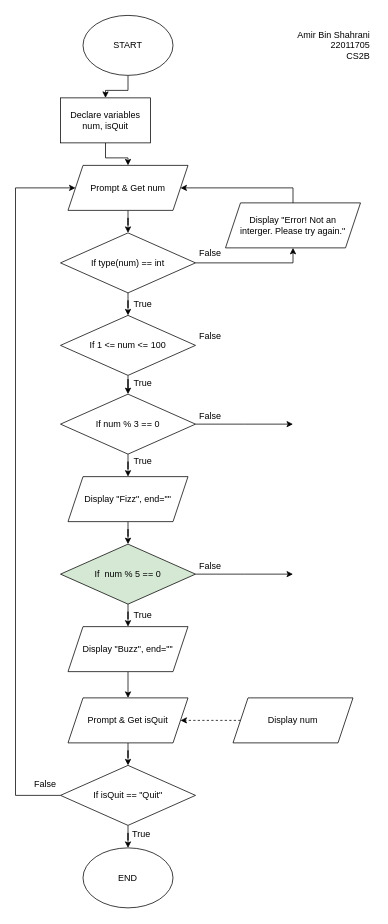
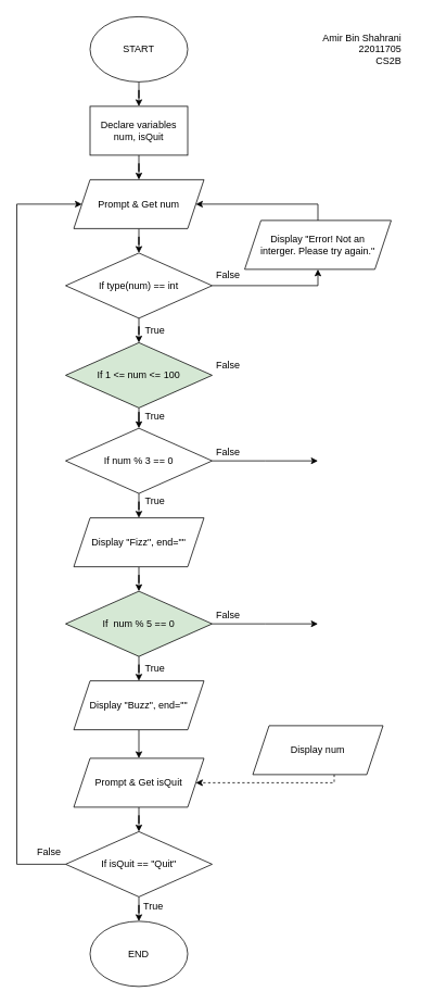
- <mxCell id="5" value="Declare variables num, isQuit" style="whiteSpace=wrap;html=1;" parent="1" vertex="1"><mxGeometry x="80" y="130" width="120" height="60" as="geometry" /></mxCell>
+ <mxCell id="5" value="Declare variables num, isQuit" style="whiteSpace=wrap;html=1;" parent="1" vertex="1"><mxGeometry x="110" y="130" width="120" height="60" as="geometry" /></mxCell>
- <mxCell id="15" value="If 1 &amp;lt;= num &amp;lt;= 100" style="rhombus;whiteSpace=wrap;html=1;" parent="1" vertex="1"><mxGeometry x="80" y="420" width="180" height="80" as="geometry" /></mxCell>
+ <mxCell id="15" value="If 1 &amp;lt;= num &amp;lt;= 100" style="rhombus;whiteSpace=wrap;html=1;fillColor=#d5e8d4;" parent="1" vertex="1"><mxGeometry x="80" y="420" width="180" height="80" as="geometry" /></mxCell>
- <mxCell id="31" value="Display num" style="shape=parallelogram;perimeter=parallelogramPerimeter;whiteSpace=wrap;html=1;fixedSize=1;" parent="1" vertex="1"><mxGeometry x="310" y="930" width="160" height="60" as="geometry" /></mxCell>
+ <mxCell id="31" value="Display num" style="shape=parallelogram;perimeter=parallelogramPerimeter;whiteSpace=wrap;html=1;fixedSize=1;" parent="1" vertex="1"><mxGeometry x="310" y="890" width="160" height="60" as="geometry" /></mxCell>
